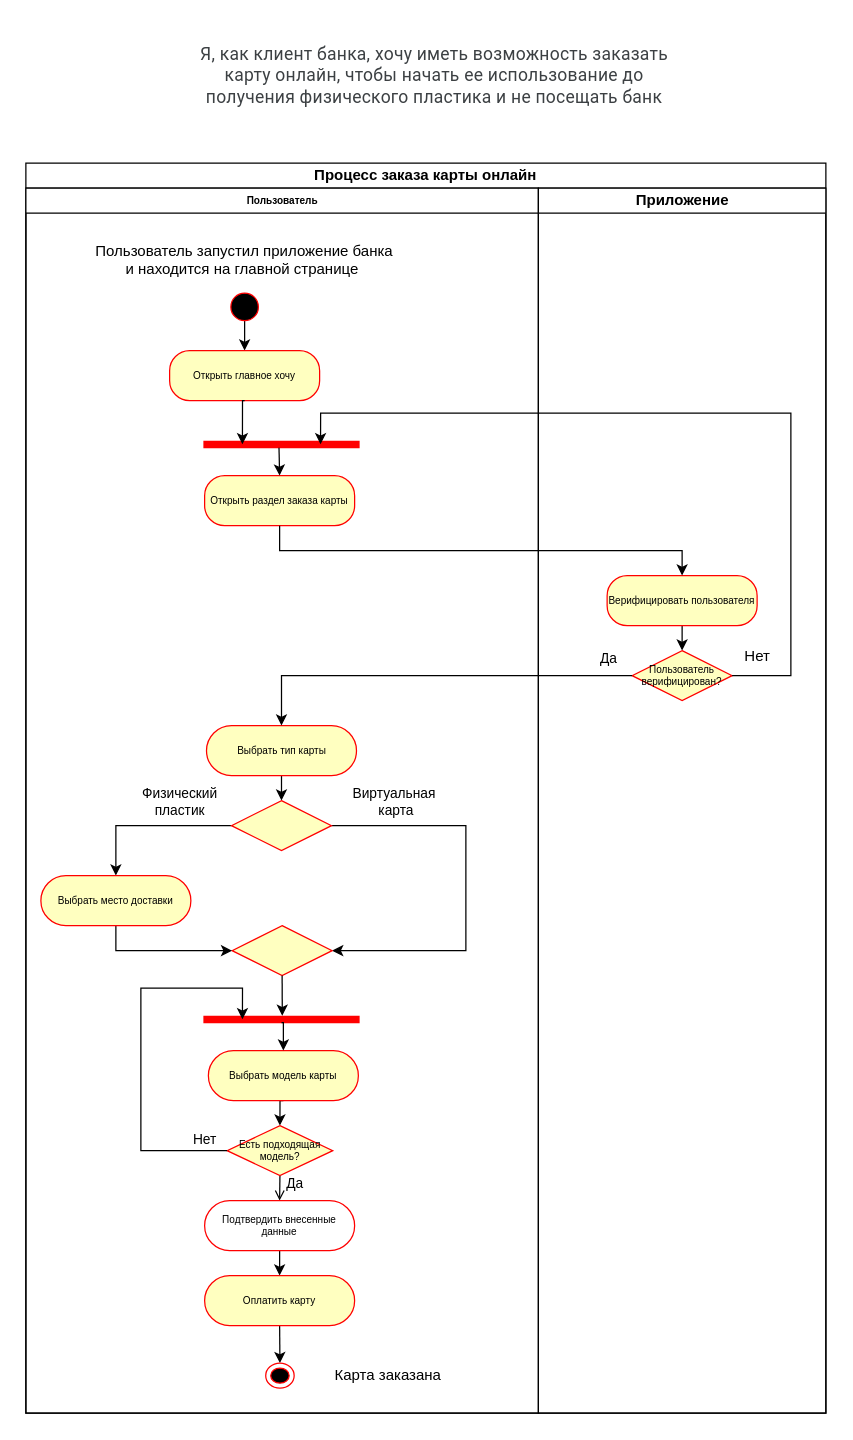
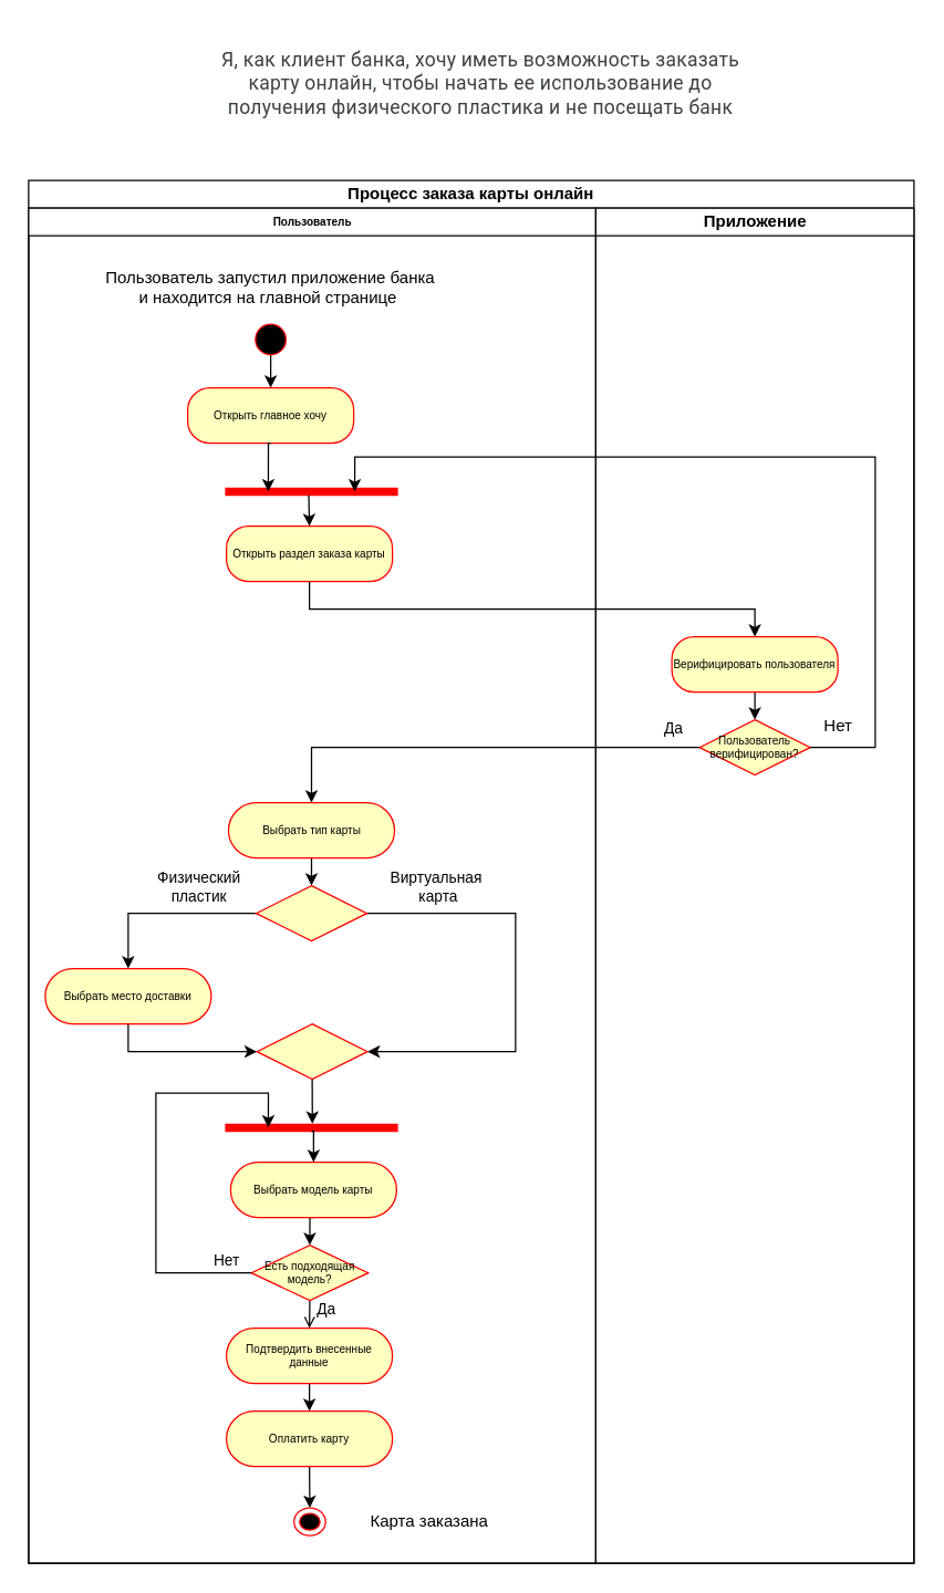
- <mxCell id="33" value="Подтвердить внесенные данные" style="rounded=1;whiteSpace=wrap;html=1;arcSize=50;fontColor=#000000;fillColor=#ffffff;strokeColor=#ff0000;fontSize=8;" vertex="1" parent="3"><mxGeometry x="143" y="810" width="120" height="40" as="geometry" /></mxCell>
+ <mxCell id="33" value="Подтвердить внесенные данные" style="rounded=1;whiteSpace=wrap;html=1;arcSize=50;fontColor=#000000;fillColor=#ffffc0;strokeColor=#ff0000;fontSize=8;" vertex="1" parent="3"><mxGeometry x="143" y="810" width="120" height="40" as="geometry" /></mxCell>
